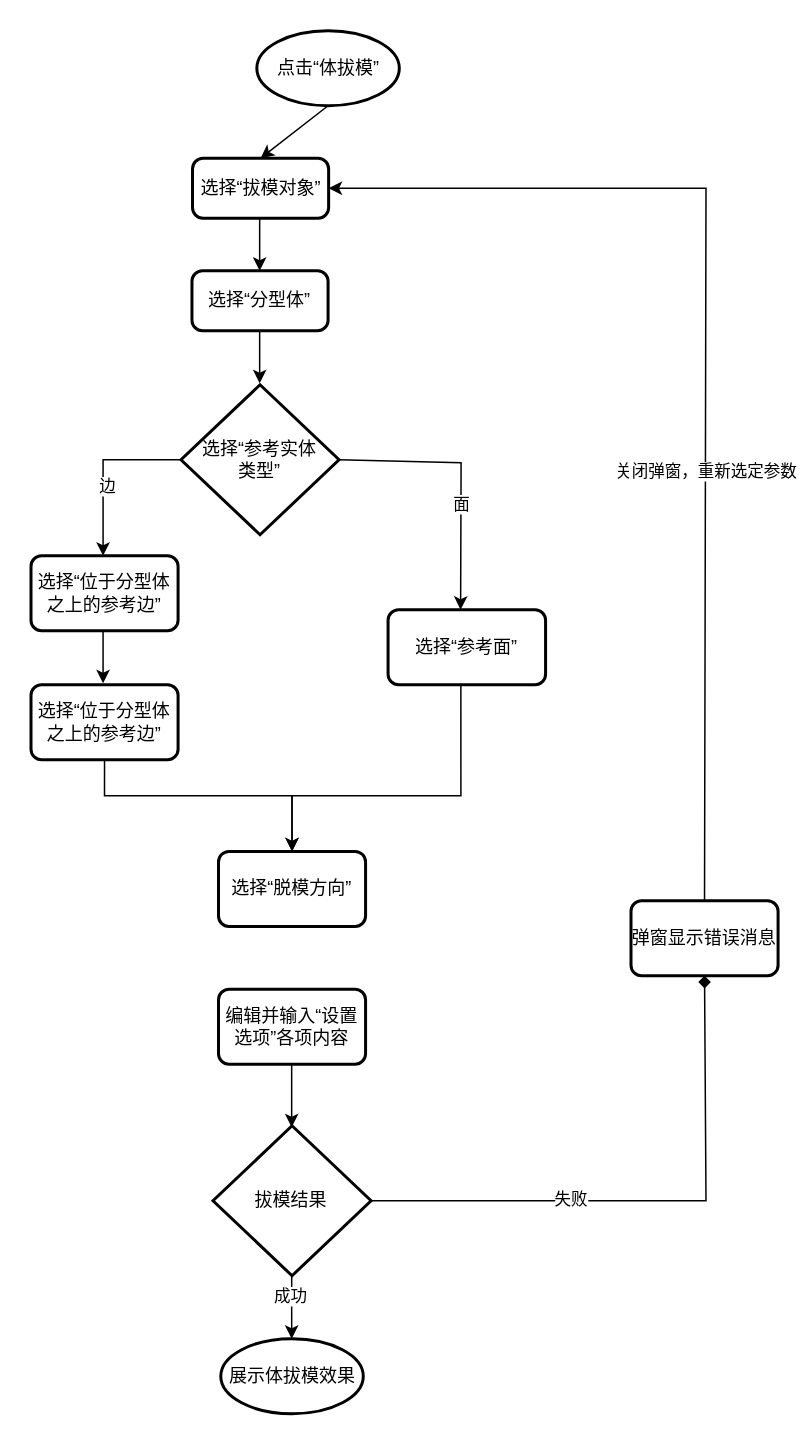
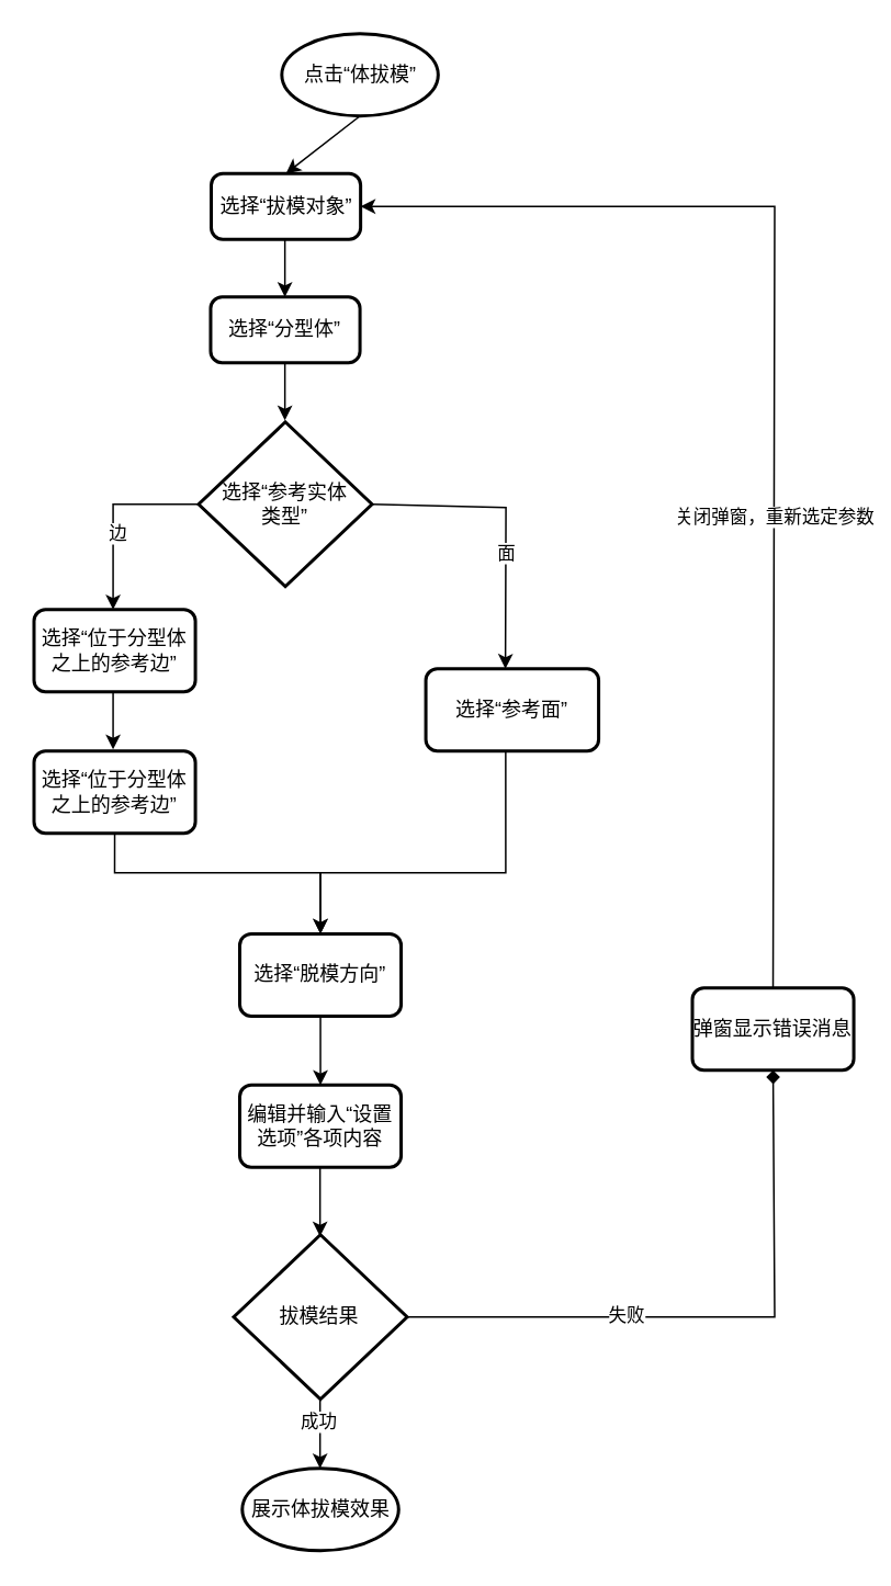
+ <mxCell id="21" value="" style="endArrow=classic;html=1;rounded=0;exitX=0.5;exitY=1;exitDx=0;exitDy=0;entryX=0.5;entryY=0;entryDx=0;entryDy=0;" edge="1" parent="1" source="19" target="20"><mxGeometry width="50" height="50" relative="1" as="geometry"><mxPoint x="230" y="730" as="sourcePoint" /><mxPoint x="280" y="680" as="targetPoint" /></mxGeometry></mxCell>
